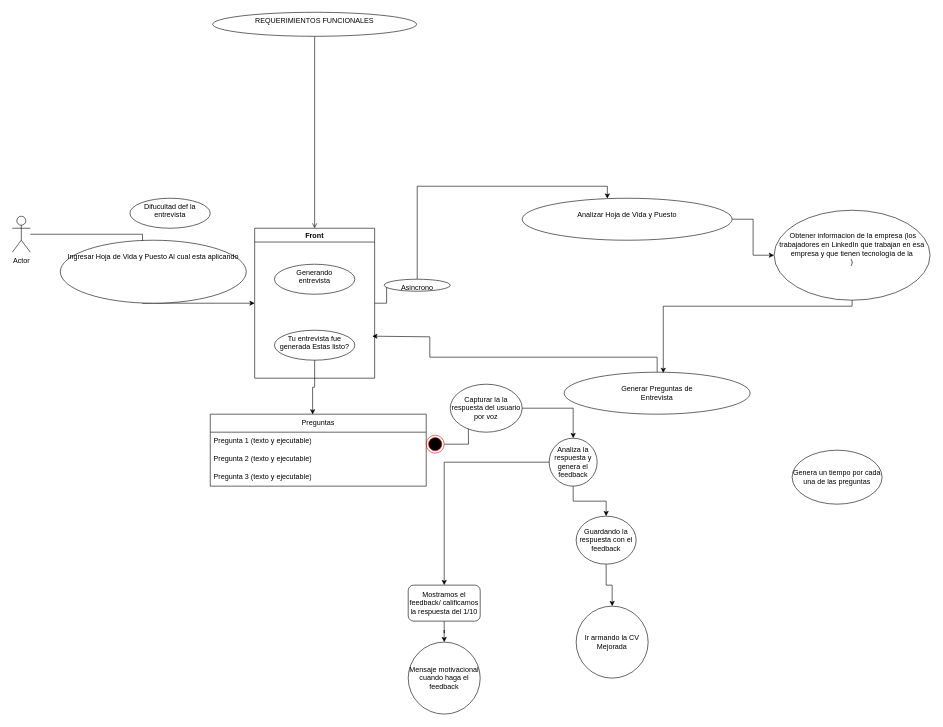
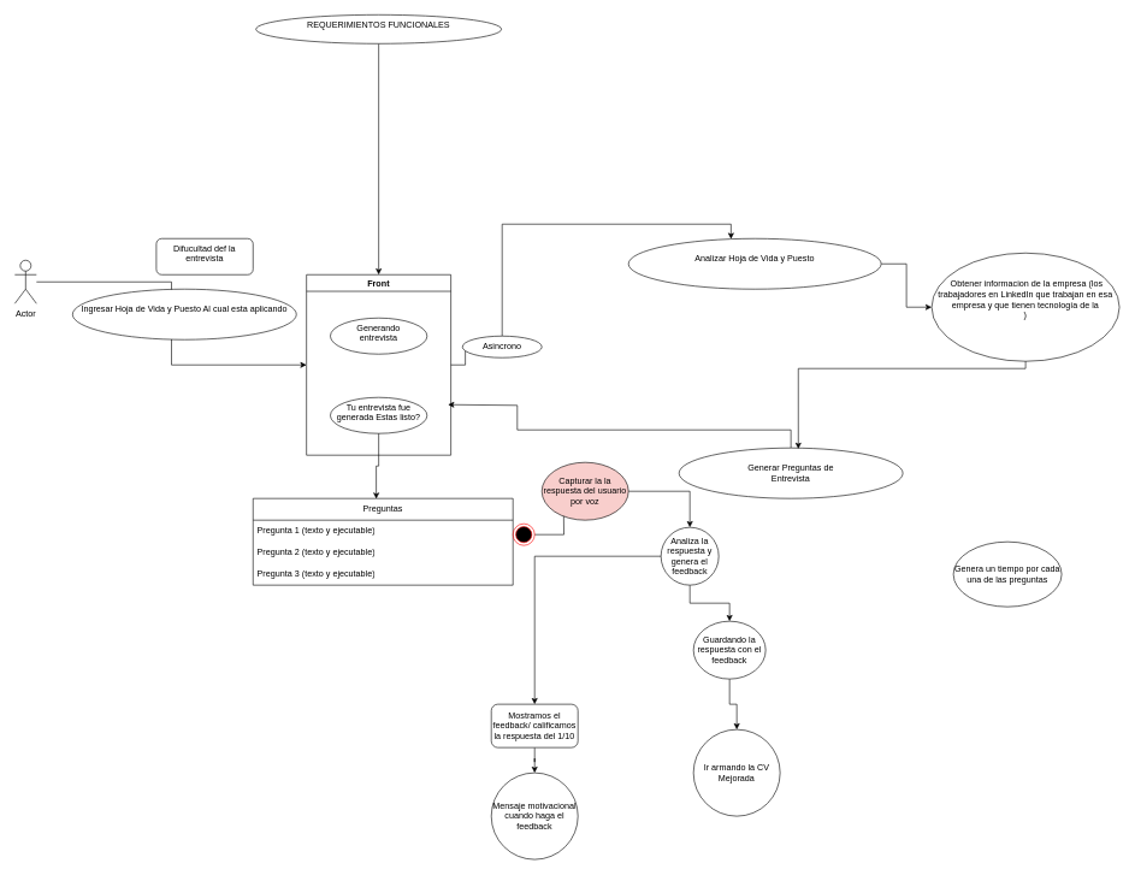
- <mxCell id="35" value="Difucultad def la entrevista" style="ellipse;whiteSpace=wrap;html=1;verticalAlign=top;" parent="1" vertex="1"><mxGeometry x="216" y="330" width="134" height="50" as="geometry" /></mxCell>
+ <mxCell id="35" value="Difucultad def la entrevista" style="whiteSpace=wrap;html=1;verticalAlign=top;rounded=1;" parent="1" vertex="1"><mxGeometry x="216" y="330" width="134" height="50" as="geometry" /></mxCell>
- <mxCell id="37" style="edgeStyle=orthogonalEdgeStyle;rounded=0;orthogonalLoop=1;jettySize=auto;html=1;entryX=0.5;entryY=0;entryDx=0;entryDy=0;endArrow=open;" parent="1" source="38" target="7" edge="1"><mxGeometry relative="1" as="geometry" /></mxCell>
+ <mxCell id="37" style="edgeStyle=orthogonalEdgeStyle;rounded=0;orthogonalLoop=1;jettySize=auto;html=1;entryX=0.5;entryY=0;entryDx=0;entryDy=0;" parent="1" source="38" target="7" edge="1"><mxGeometry relative="1" as="geometry" /></mxCell>
- <mxCell id="12" value="&lt;br&gt;Ingresar Hoja de Vida y Puesto Al cual esta aplicando" style="ellipse;whiteSpace=wrap;html=1;verticalAlign=top;" parent="1" vertex="1"><mxGeometry x="100" y="400" width="310" height="105" as="geometry" /></mxCell>
+ <mxCell id="12" value="&lt;br&gt;Ingresar Hoja de Vida y Puesto Al cual esta aplicando" style="ellipse;whiteSpace=wrap;html=1;verticalAlign=top;" parent="1" vertex="1"><mxGeometry x="100" y="400" width="310" height="70" as="geometry" /></mxCell>
- <mxCell id="14" value="Asincrono" style="ellipse;whiteSpace=wrap;html=1;verticalAlign=top;" parent="1" vertex="1"><mxGeometry x="640" y="465" width="110" height="20" as="geometry" /></mxCell>
+ <mxCell id="14" value="Asincrono" style="ellipse;whiteSpace=wrap;html=1;verticalAlign=top;" parent="1" vertex="1"><mxGeometry x="640" y="465" width="110" height="30" as="geometry" /></mxCell>
- <mxCell id="22" value="Capturar la la respuesta del usuario por voz" style="ellipse;whiteSpace=wrap;html=1;" parent="1" vertex="1"><mxGeometry x="750" y="640" width="120" height="80" as="geometry" /></mxCell>
+ <mxCell id="22" value="Capturar la la respuesta del usuario por voz" style="ellipse;whiteSpace=wrap;html=1;fillColor=#f8cecc;" parent="1" vertex="1"><mxGeometry x="750" y="640" width="120" height="80" as="geometry" /></mxCell>
